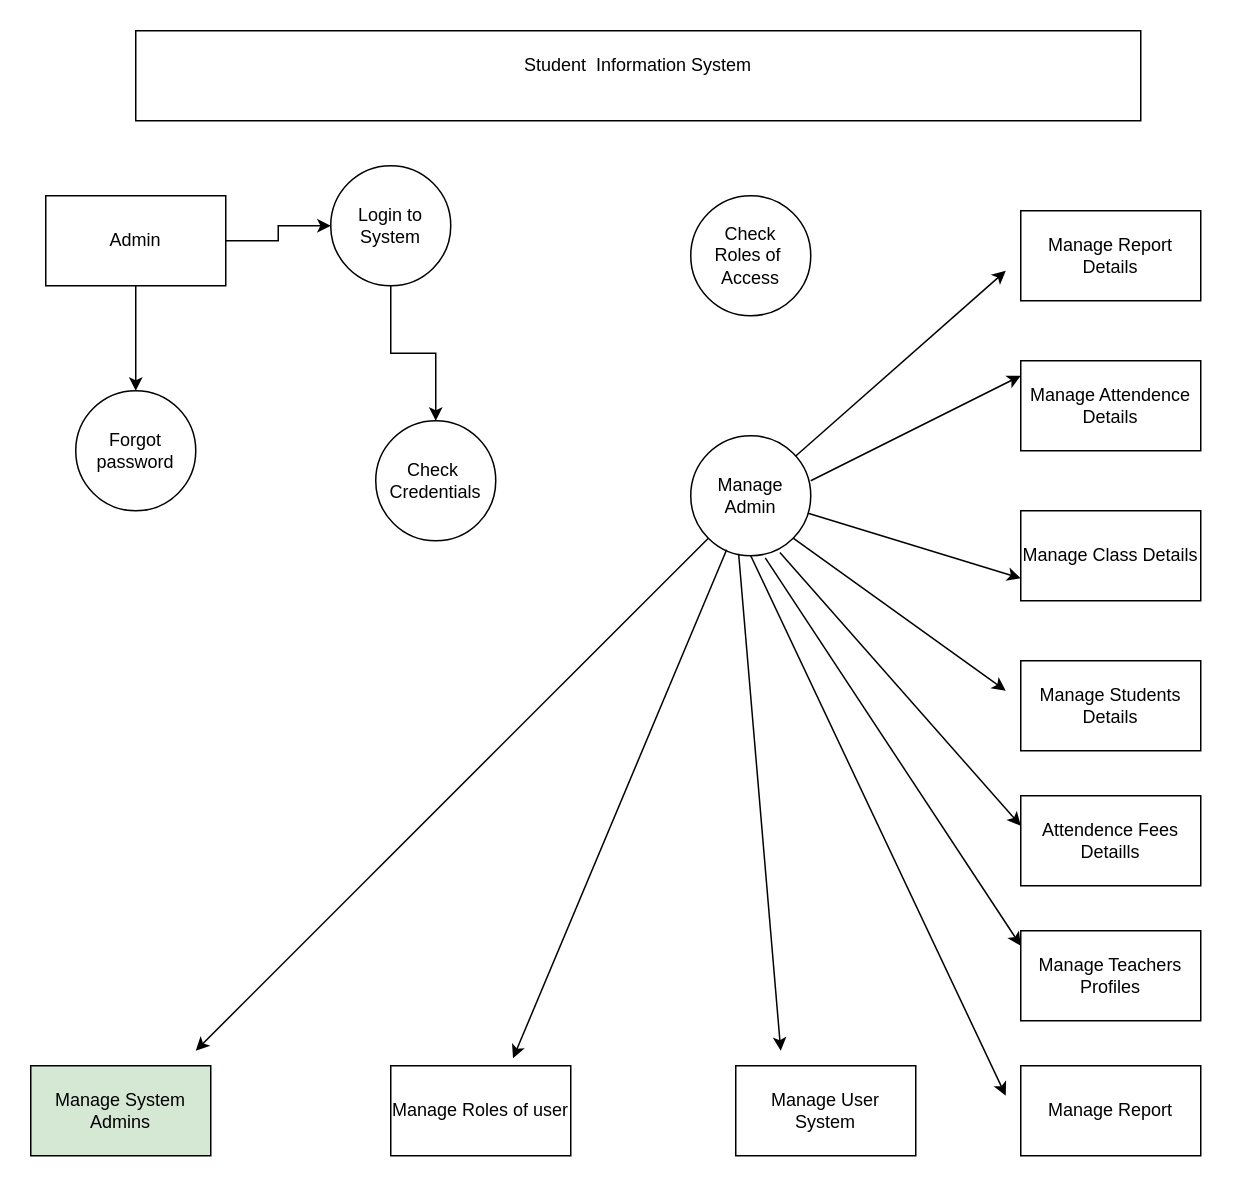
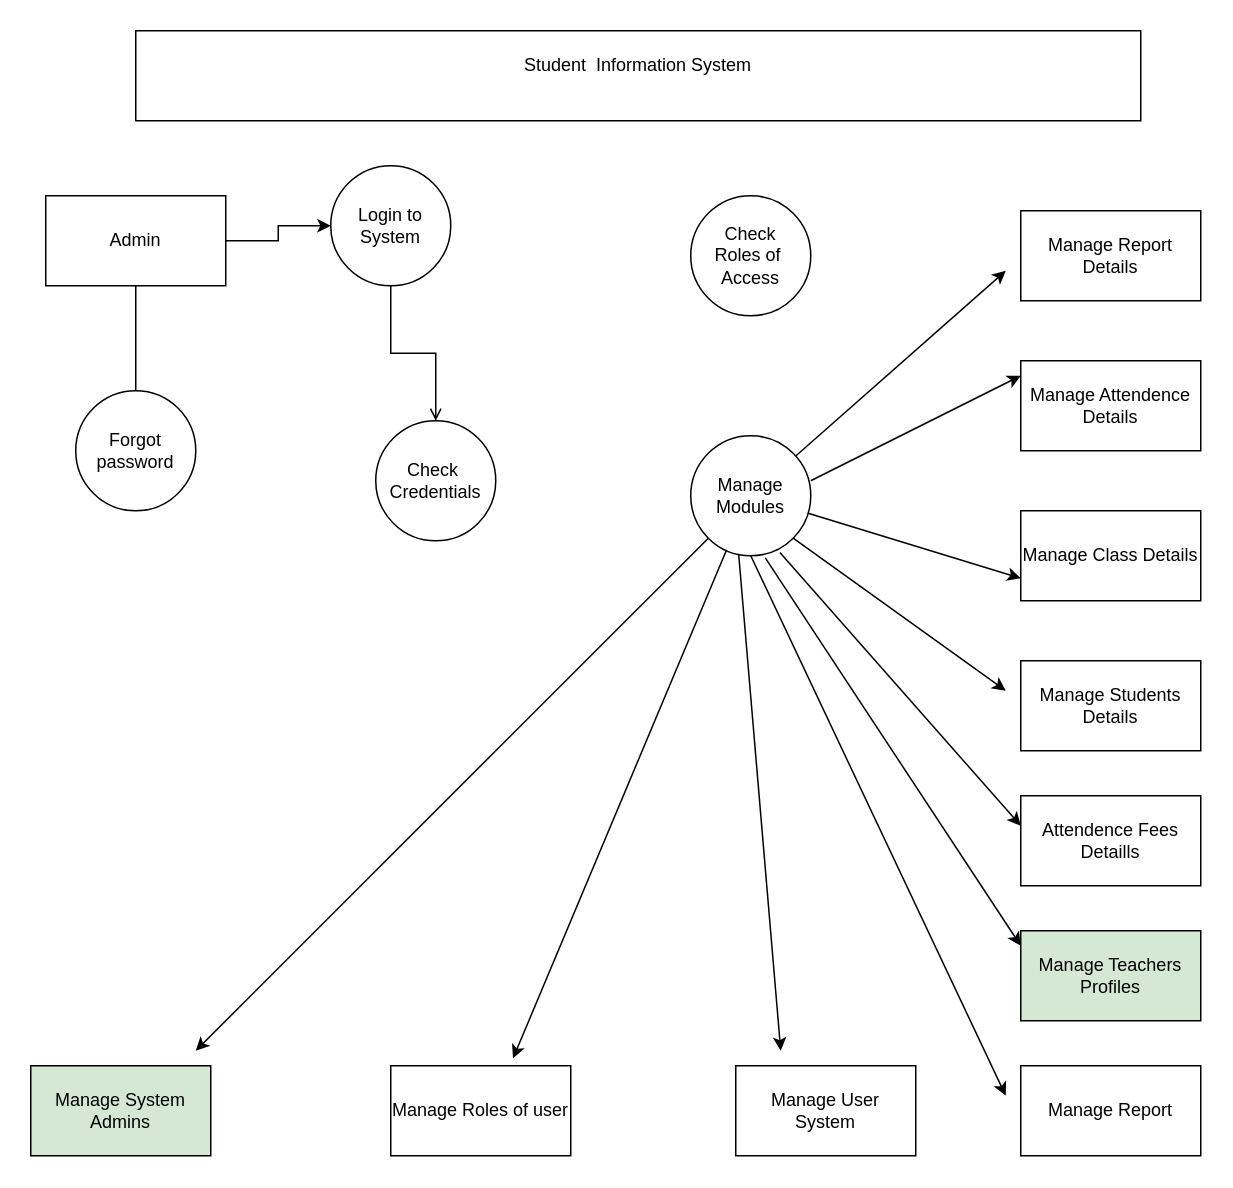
- <mxCell id="4" value="" style="edgeStyle=orthogonalEdgeStyle;rounded=0;orthogonalLoop=1;jettySize=auto;html=1;" parent="1" source="5" target="8" edge="1"><mxGeometry relative="1" as="geometry" /></mxCell>
+ <mxCell id="4" value="" style="edgeStyle=orthogonalEdgeStyle;rounded=0;orthogonalLoop=1;jettySize=auto;html=1;endArrow=none;" parent="1" source="5" target="8" edge="1"><mxGeometry relative="1" as="geometry" /></mxCell>
- <mxCell id="6" value="" style="edgeStyle=orthogonalEdgeStyle;rounded=0;orthogonalLoop=1;jettySize=auto;html=1;" parent="1" source="7" target="9" edge="1"><mxGeometry relative="1" as="geometry" /></mxCell>
+ <mxCell id="6" value="" style="edgeStyle=orthogonalEdgeStyle;rounded=0;orthogonalLoop=1;jettySize=auto;html=1;endArrow=open;" parent="1" source="7" target="9" edge="1"><mxGeometry relative="1" as="geometry" /></mxCell>
- <mxCell id="11" value="Manage&lt;div&gt;Admin&lt;/div&gt;" style="ellipse;whiteSpace=wrap;html=1;" parent="1" vertex="1"><mxGeometry x="460" y="290" width="80" height="80" as="geometry" /></mxCell>
+ <mxCell id="11" value="Manage&lt;div&gt;Modules&lt;/div&gt;" style="ellipse;whiteSpace=wrap;html=1;" parent="1" vertex="1"><mxGeometry x="460" y="290" width="80" height="80" as="geometry" /></mxCell>
- <mxCell id="17" value="Manage Teachers&lt;div&gt;Profiles&lt;/div&gt;" style="rounded=0;whiteSpace=wrap;html=1;" parent="1" vertex="1"><mxGeometry x="680" y="620" width="120" height="60" as="geometry" /></mxCell>
+ <mxCell id="17" value="Manage Teachers&lt;div&gt;Profiles&lt;/div&gt;" style="rounded=0;whiteSpace=wrap;html=1;fillColor=#d5e8d4;" parent="1" vertex="1"><mxGeometry x="680" y="620" width="120" height="60" as="geometry" /></mxCell>
